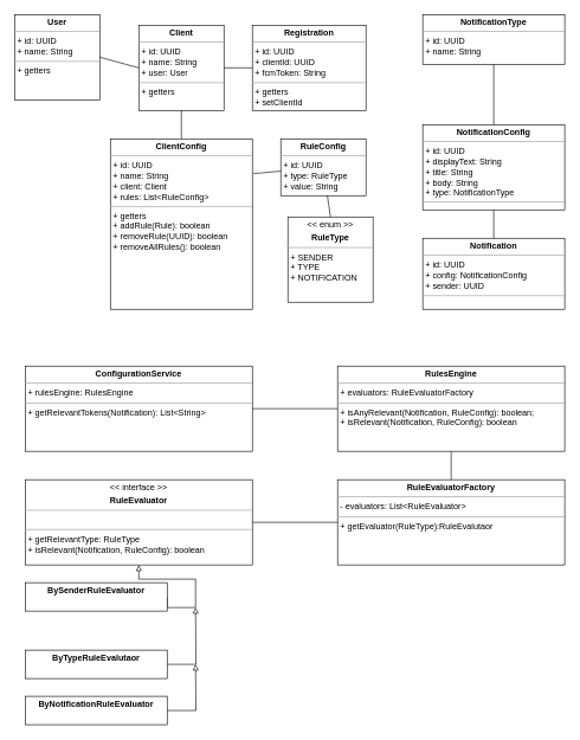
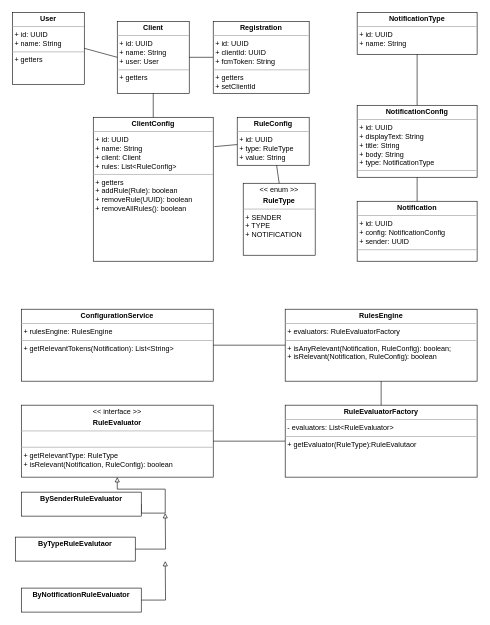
- <mxCell id="14" value="&lt;p style=&quot;margin: 0px ; margin-top: 4px ; text-align: center&quot;&gt;&lt;b&gt;ByTypeRuleEvalutaor&lt;/b&gt;&lt;br&gt;&lt;/p&gt;&lt;p style=&quot;margin: 0px ; margin-left: 4px&quot;&gt;&lt;br&gt;&lt;/p&gt;" style="verticalAlign=top;align=left;overflow=fill;fontSize=12;fontFamily=Helvetica;html=1;rounded=0;shadow=0;comic=0;labelBackgroundColor=none;strokeWidth=1" parent="1" vertex="1"><mxGeometry x="35" y="915" width="200" height="40" as="geometry" /></mxCell>
+ <mxCell id="14" value="&lt;p style=&quot;margin: 0px ; margin-top: 4px ; text-align: center&quot;&gt;&lt;b&gt;ByTypeRuleEvalutaor&lt;/b&gt;&lt;br&gt;&lt;/p&gt;&lt;p style=&quot;margin: 0px ; margin-left: 4px&quot;&gt;&lt;br&gt;&lt;/p&gt;" style="verticalAlign=top;align=left;overflow=fill;fontSize=12;fontFamily=Helvetica;html=1;rounded=0;shadow=0;comic=0;labelBackgroundColor=none;strokeWidth=1" parent="1" vertex="1"><mxGeometry x="25" y="895" width="200" height="40" as="geometry" /></mxCell>
